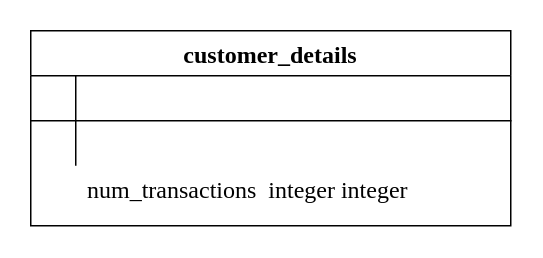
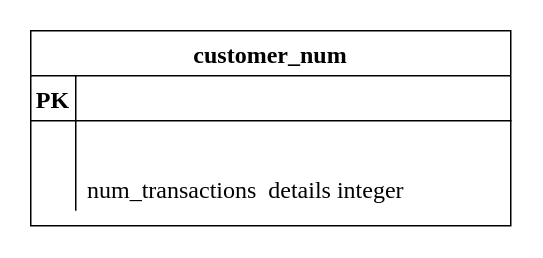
- <mxCell id="2" value="customer_details" style="shape=table;startSize=30;container=1;collapsible=1;childLayout=tableLayout;fixedRows=1;rowLines=0;fontStyle=1;align=center;resizeLast=1;fontFamily=Ubuntu;fontSource=https%3A%2F%2Ffonts.googleapis.com%2Fcss%3Ffamily%3DUbuntu;fontSize=16;" vertex="1" parent="1"><mxGeometry x="20" y="20" width="320" height="130" as="geometry" /></mxCell>
+ <mxCell id="2" value="customer_num" style="shape=table;startSize=30;container=1;collapsible=1;childLayout=tableLayout;fixedRows=1;rowLines=0;fontStyle=1;align=center;resizeLast=1;fontFamily=Ubuntu;fontSource=https%3A%2F%2Ffonts.googleapis.com%2Fcss%3Ffamily%3DUbuntu;fontSize=16;" vertex="1" parent="1"><mxGeometry x="20" y="20" width="320" height="130" as="geometry" /></mxCell>
+ <mxCell id="4" value="PK" style="shape=partialRectangle;connectable=0;fillColor=none;top=0;left=0;bottom=0;right=0;fontStyle=1;overflow=hidden;fontFamily=Ubuntu;fontSource=https%3A%2F%2Ffonts.googleapis.com%2Fcss%3Ffamily%3DUbuntu;fontSize=16;" vertex="1" parent="3"><mxGeometry width="30" height="30" as="geometry" /></mxCell>
- <mxCell id="9" value="num_transactions  integer integer" style="shape=partialRectangle;connectable=0;fillColor=none;top=0;left=0;bottom=0;right=0;align=left;spacingLeft=6;overflow=hidden;fontFamily=Ubuntu;fontSource=https%3A%2F%2Ffonts.googleapis.com%2Fcss%3Ffamily%3DUbuntu;fontSize=16;" vertex="1" parent="7"><mxGeometry x="30" width="290" height="30" as="geometry" /></mxCell>
+ <mxCell id="9" value="num_transactions  details integer" style="shape=partialRectangle;connectable=0;fillColor=none;top=0;left=0;bottom=0;right=0;align=left;spacingLeft=6;overflow=hidden;fontFamily=Ubuntu;fontSource=https%3A%2F%2Ffonts.googleapis.com%2Fcss%3Ffamily%3DUbuntu;fontSize=16;" vertex="1" parent="7"><mxGeometry x="30" width="290" height="30" as="geometry" /></mxCell>
